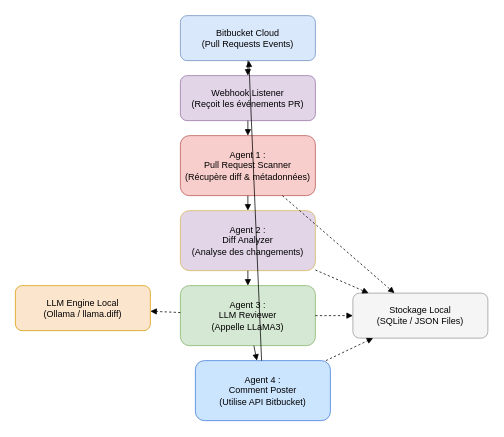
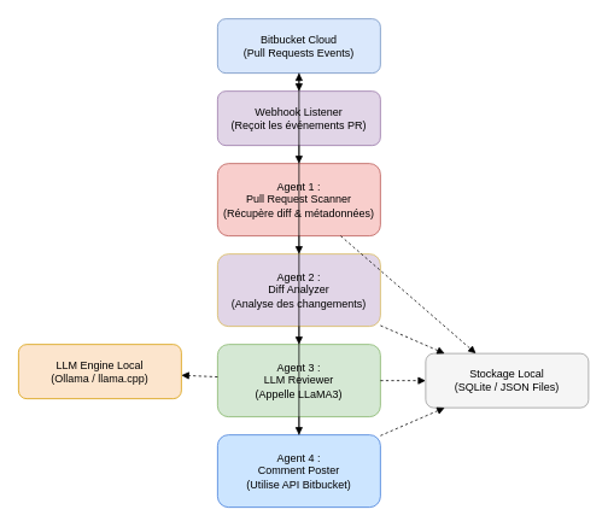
- <mxCell id="9" value="LLM Engine Local&#10;(Ollama / llama.diff)" style="rounded=1;whiteSpace=wrap;html=1;fillColor=#FCE5CD;strokeColor=#D79B00;" vertex="1" parent="1"><mxGeometry x="20" y="380" width="180" height="60" as="geometry" /></mxCell>
+ <mxCell id="9" value="LLM Engine Local&#10;(Ollama / llama.cpp)" style="rounded=1;whiteSpace=wrap;html=1;fillColor=#FCE5CD;strokeColor=#D79B00;" vertex="1" parent="1"><mxGeometry x="20" y="380" width="180" height="60" as="geometry" /></mxCell>
- <mxCell id="7" value="Agent 4 :&#10;Comment Poster&#10;(Utilise API Bitbucket)" style="rounded=1;whiteSpace=wrap;html=1;fillColor=#CCE5FF;strokeColor=#3C78D8;" vertex="1" parent="1"><mxGeometry x="260" y="480" width="180" height="80" as="geometry" /></mxCell>
+ <mxCell id="7" value="Agent 4 :&#10;Comment Poster&#10;(Utilise API Bitbucket)" style="rounded=1;whiteSpace=wrap;html=1;fillColor=#CCE5FF;strokeColor=#3C78D8;" vertex="1" parent="1"><mxGeometry x="240" y="480" width="180" height="80" as="geometry" /></mxCell>
